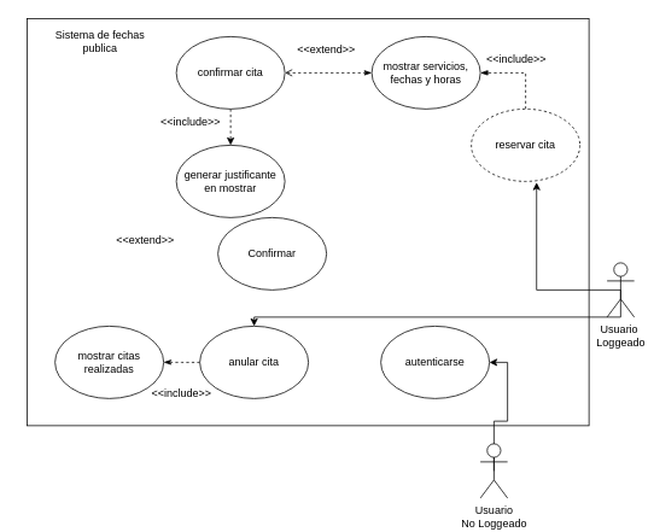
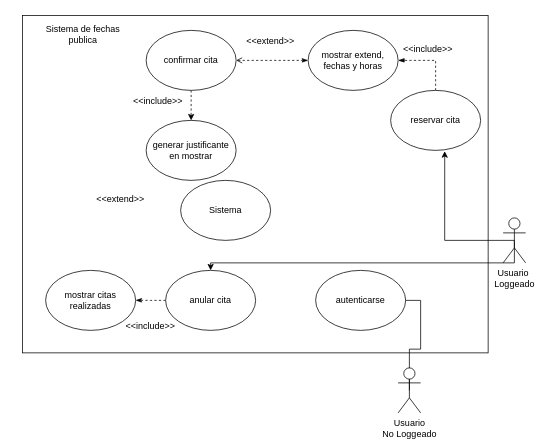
- <mxCell id="9" value="mostrar servicios, fechas y horas" style="ellipse;whiteSpace=wrap;html=1;" vertex="1" parent="2"><mxGeometry x="390" y="20" width="120" height="80" as="geometry" /></mxCell>
+ <mxCell id="9" value="mostrar extend, fechas y horas" style="ellipse;whiteSpace=wrap;html=1;" vertex="1" parent="2"><mxGeometry x="390" y="20" width="120" height="80" as="geometry" /></mxCell>
- <mxCell id="7" value="reservar cita" style="ellipse;whiteSpace=wrap;html=1;dashed=1;" vertex="1" parent="2"><mxGeometry x="500" y="100" width="120" height="80" as="geometry" /></mxCell>
+ <mxCell id="7" value="reservar cita" style="ellipse;whiteSpace=wrap;html=1;" vertex="1" parent="2"><mxGeometry x="500" y="100" width="120" height="80" as="geometry" /></mxCell>
- <mxCell id="19" value="Confirmar" style="ellipse;whiteSpace=wrap;html=1;" vertex="1" parent="2"><mxGeometry x="220" y="220" width="120" height="80" as="geometry" /></mxCell>
+ <mxCell id="19" value="Sistema" style="ellipse;whiteSpace=wrap;html=1;" vertex="1" parent="2"><mxGeometry x="220" y="220" width="120" height="80" as="geometry" /></mxCell>
- <mxCell id="25" style="edgeStyle=orthogonalEdgeStyle;rounded=0;orthogonalLoop=1;jettySize=auto;html=1;exitX=0.5;exitY=0.5;exitDx=0;exitDy=0;exitPerimeter=0;entryX=1;entryY=0.5;entryDx=0;entryDy=0;" edge="1" parent="1" source="26" target="5"><mxGeometry relative="1" as="geometry" /></mxCell>
+ <mxCell id="25" style="edgeStyle=orthogonalEdgeStyle;rounded=0;orthogonalLoop=1;jettySize=auto;html=1;exitX=0.5;exitY=0.5;exitDx=0;exitDy=0;exitPerimeter=0;entryX=1;entryY=0.5;entryDx=0;entryDy=0;endArrow=none;" edge="1" parent="1" source="26" target="5"><mxGeometry relative="1" as="geometry" /></mxCell>
